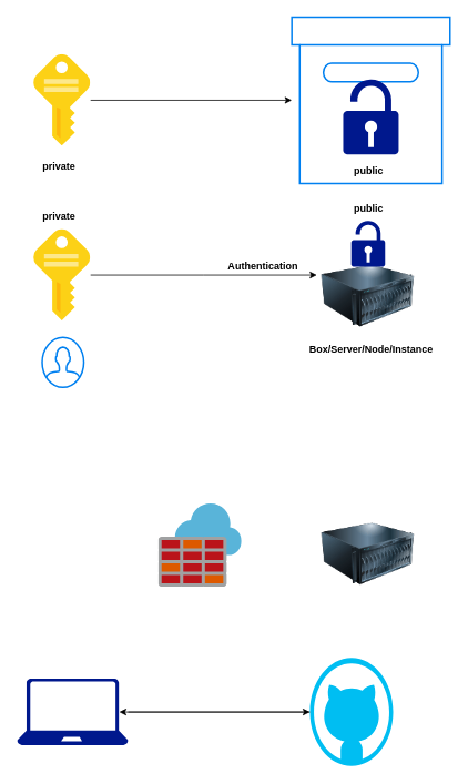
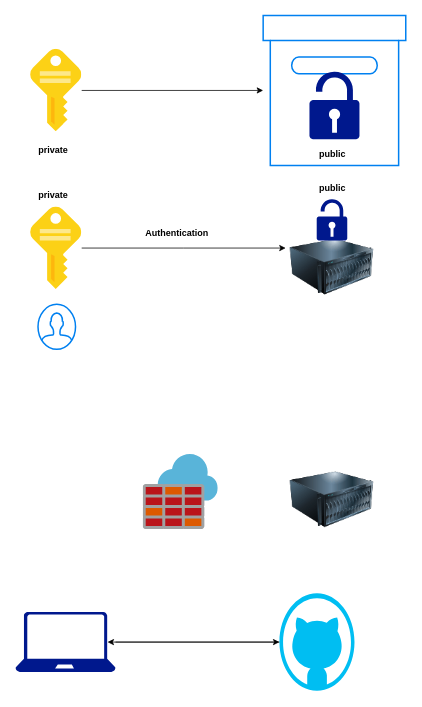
- <mxCell id="16" value="&lt;b&gt;Authentication&lt;/b&gt;" style="text;html=1;align=center;verticalAlign=middle;resizable=0;points=[];autosize=1;strokeColor=none;fillColor=none;" parent="1" vertex="1"><mxGeometry x="260" y="305" width="110" height="30" as="geometry" /></mxCell>
+ <mxCell id="16" value="&lt;b&gt;Authentication&lt;/b&gt;" style="text;html=1;align=center;verticalAlign=middle;resizable=0;points=[];autosize=1;strokeColor=none;fillColor=none;" parent="1" vertex="1"><mxGeometry x="180" y="295" width="110" height="30" as="geometry" /></mxCell>
- <mxCell id="9" value="&lt;b&gt;Box/Server/Node/Instance&lt;/b&gt;" style="text;html=1;align=center;verticalAlign=middle;resizable=0;points=[];autosize=1;strokeColor=none;fillColor=none;" parent="1" vertex="1"><mxGeometry x="360" y="405" width="170" height="30" as="geometry" /></mxCell>
